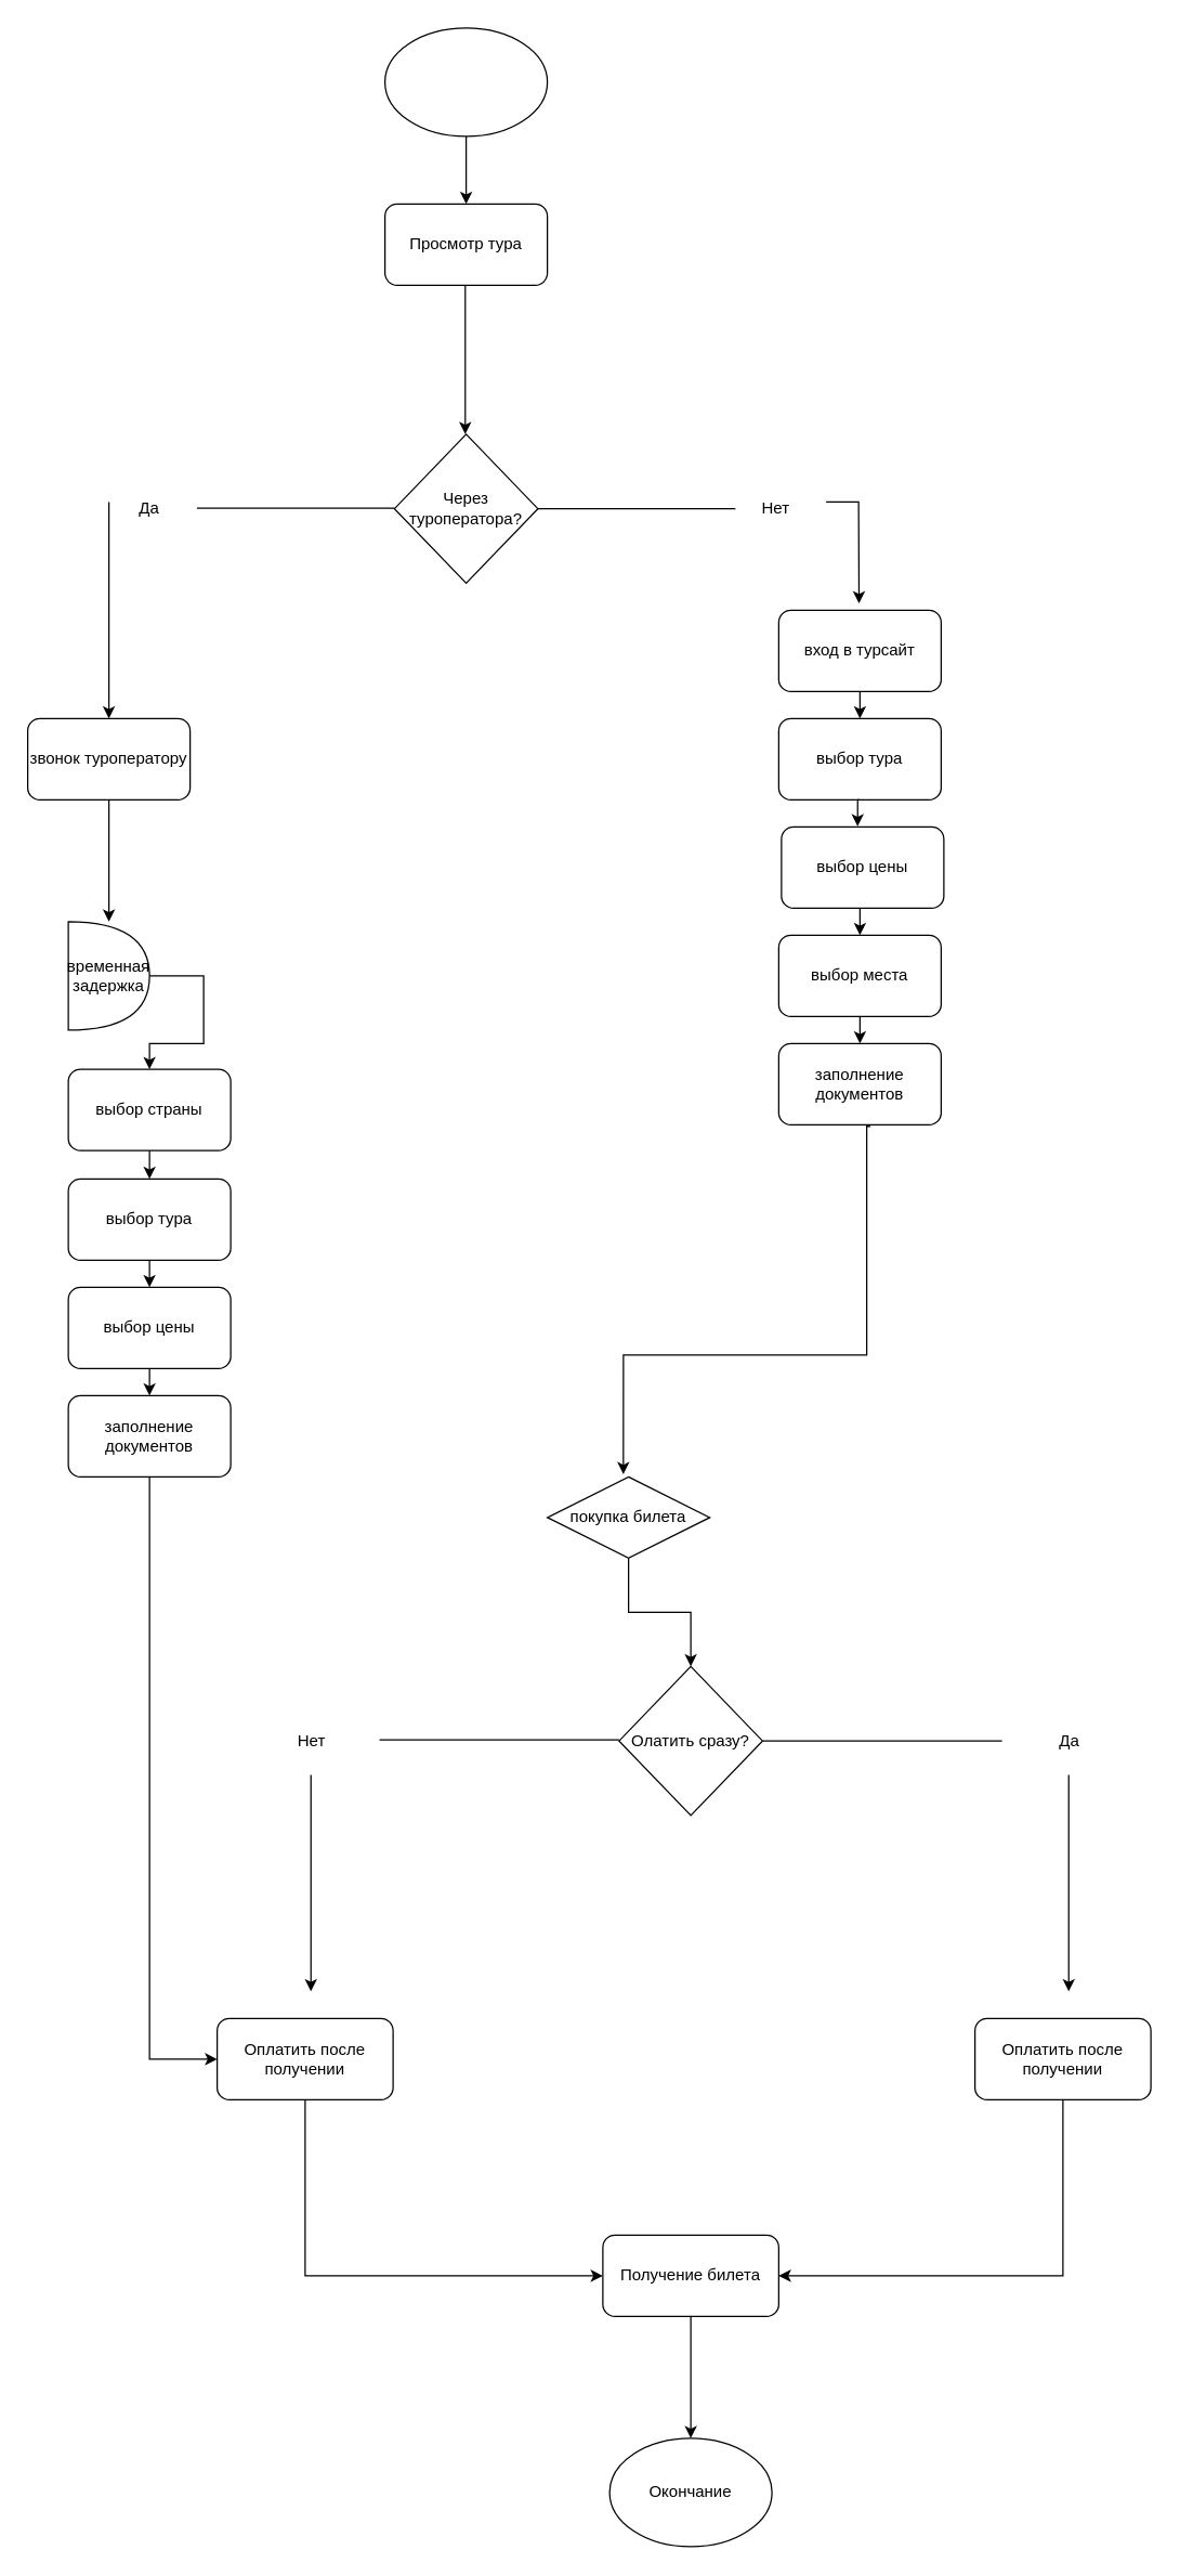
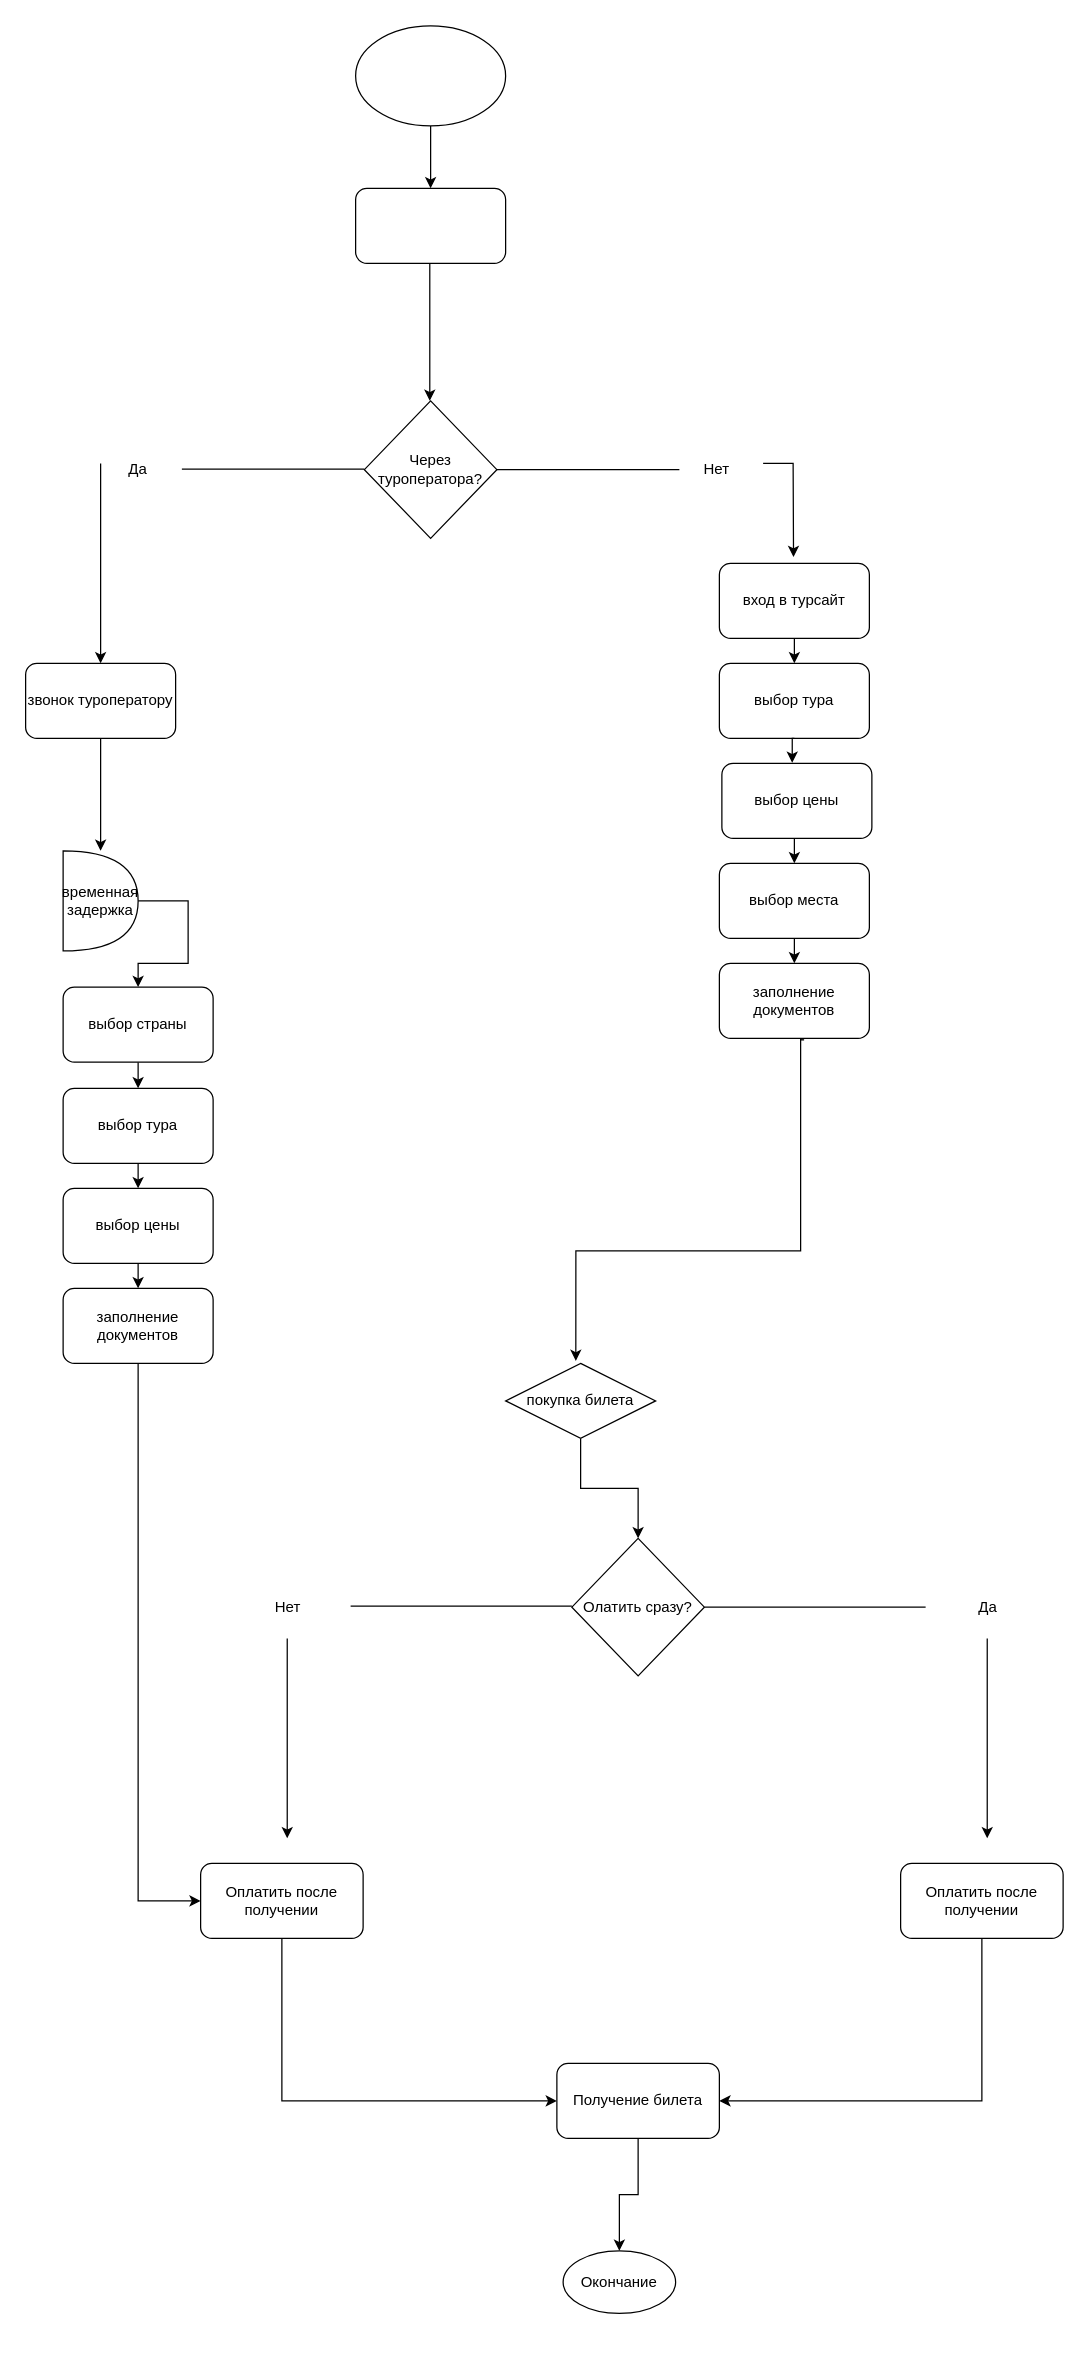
- <mxCell id="5" value="Просмотр тура" style="text;html=1;align=center;verticalAlign=middle;whiteSpace=wrap;rounded=0;" vertex="1" parent="1"><mxGeometry x="297" y="165" width="94" height="30" as="geometry" /></mxCell>
- <mxCell id="22" value="Окончание" style="ellipse;whiteSpace=wrap;html=1;" vertex="1" parent="1"><mxGeometry x="450" y="1800" width="120" height="80" as="geometry" /></mxCell>
+ <mxCell id="22" value="Окончание" style="ellipse;whiteSpace=wrap;html=1;" vertex="1" parent="1"><mxGeometry x="450" y="1800" width="90" height="50" as="geometry" /></mxCell>
